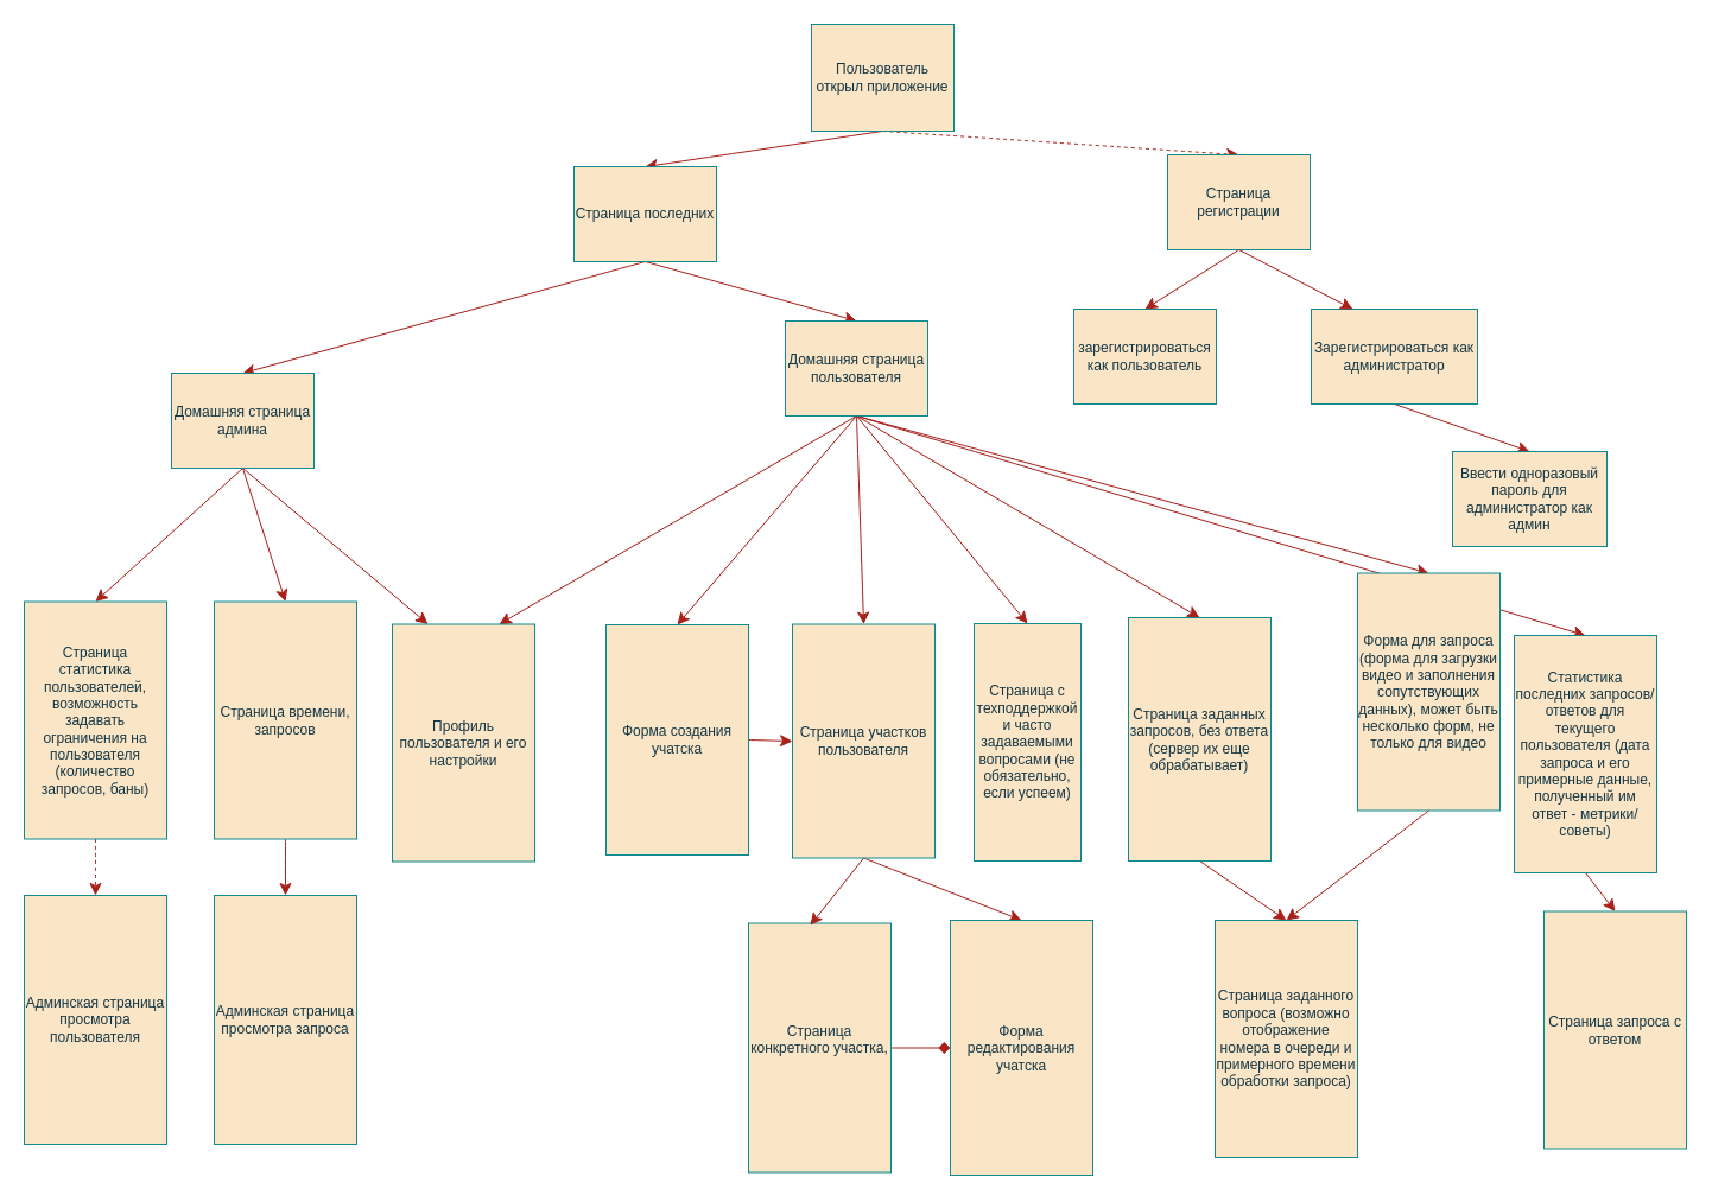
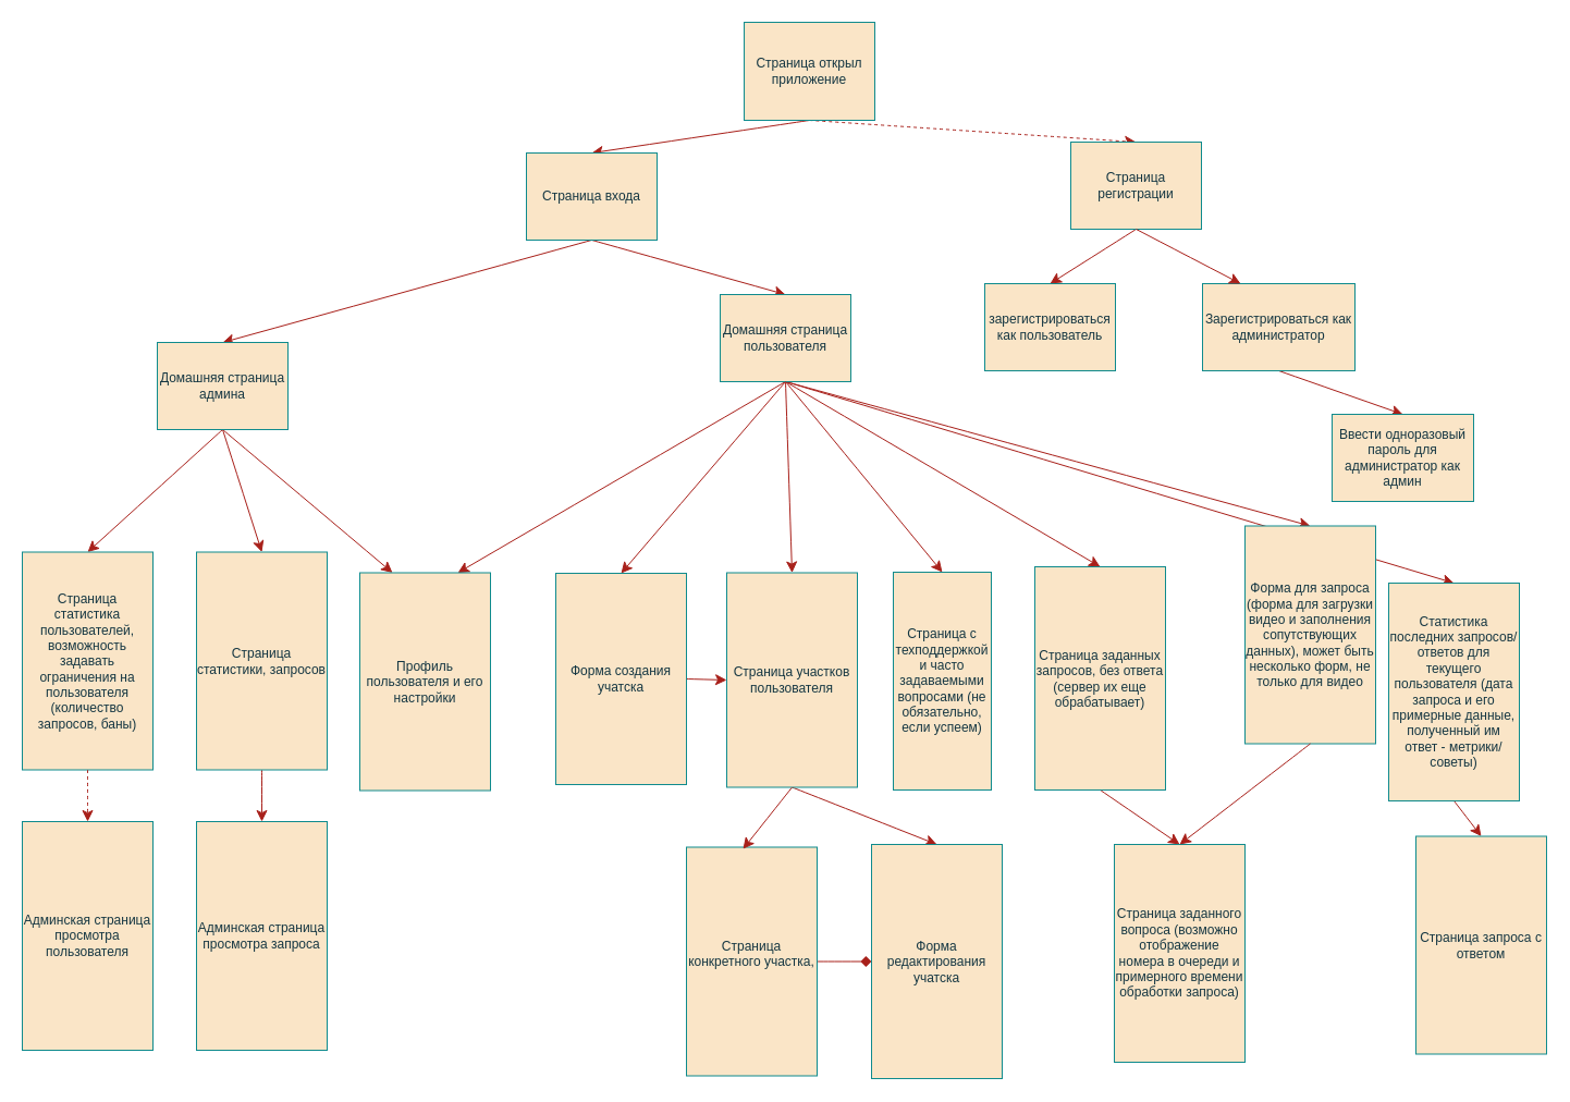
- <mxCell id="4" value="Пользователь открыл приложение" style="rounded=0;whiteSpace=wrap;html=1;labelBackgroundColor=none;fillColor=#FAE5C7;strokeColor=#0F8B8D;fontColor=#143642;" parent="1" vertex="1"><mxGeometry x="683" y="20" width="120" height="90" as="geometry" /></mxCell>
+ <mxCell id="4" value="Страница открыл приложение" style="rounded=0;whiteSpace=wrap;html=1;labelBackgroundColor=none;fillColor=#FAE5C7;strokeColor=#0F8B8D;fontColor=#143642;" parent="1" vertex="1"><mxGeometry x="683" y="20" width="120" height="90" as="geometry" /></mxCell>
- <mxCell id="7" value="Страница последних" style="rounded=0;whiteSpace=wrap;html=1;labelBackgroundColor=none;fillColor=#FAE5C7;strokeColor=#0F8B8D;fontColor=#143642;" parent="1" vertex="1"><mxGeometry x="483" y="140" width="120" height="80" as="geometry" /></mxCell>
+ <mxCell id="7" value="Страница входа" style="rounded=0;whiteSpace=wrap;html=1;labelBackgroundColor=none;fillColor=#FAE5C7;strokeColor=#0F8B8D;fontColor=#143642;" parent="1" vertex="1"><mxGeometry x="483" y="140" width="120" height="80" as="geometry" /></mxCell>
- <mxCell id="32" value="Страница времени, запросов" style="rounded=0;whiteSpace=wrap;html=1;labelBackgroundColor=none;fillColor=#FAE5C7;strokeColor=#0F8B8D;fontColor=#143642;" parent="1" vertex="1"><mxGeometry x="180" y="506.5" width="120" height="200" as="geometry" /></mxCell>
+ <mxCell id="32" value="Страница статистики, запросов" style="rounded=0;whiteSpace=wrap;html=1;labelBackgroundColor=none;fillColor=#FAE5C7;strokeColor=#0F8B8D;fontColor=#143642;" parent="1" vertex="1"><mxGeometry x="180" y="506.5" width="120" height="200" as="geometry" /></mxCell>
